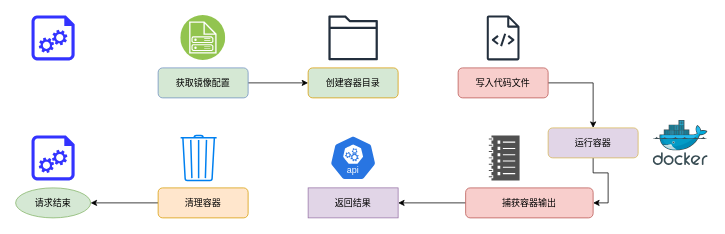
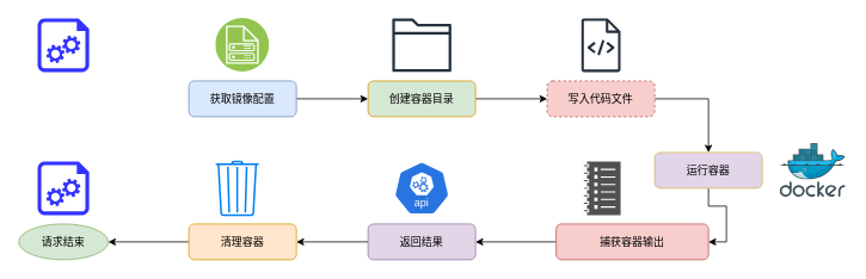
- <mxCell id="3" value="获取镜像配置" style="rounded=1;whiteSpace=wrap;html=1;fillColor=#d5e8d4;strokeColor=#6c8ebf;" vertex="1" parent="1"><mxGeometry x="210" y="90" width="120" height="40" as="geometry" /></mxCell>
+ <mxCell id="3" value="获取镜像配置" style="rounded=1;whiteSpace=wrap;html=1;fillColor=#dae8fc;strokeColor=#6c8ebf;" vertex="1" parent="1"><mxGeometry x="210" y="90" width="120" height="40" as="geometry" /></mxCell>
+ <mxCell id="4" style="edgeStyle=orthogonalEdgeStyle;rounded=0;orthogonalLoop=1;jettySize=auto;html=1;exitX=1;exitY=0.5;exitDx=0;exitDy=0;" edge="1" parent="1" source="5" target="7"><mxGeometry relative="1" as="geometry" /></mxCell>
- <mxCell id="7" value="写入代码文件" style="rounded=1;whiteSpace=wrap;html=1;fillColor=#f8cecc;strokeColor=#b85450;" vertex="1" parent="1"><mxGeometry x="610" y="90" width="120" height="40" as="geometry" /></mxCell>
+ <mxCell id="7" value="写入代码文件" style="rounded=1;whiteSpace=wrap;html=1;fillColor=#f8cecc;strokeColor=#b85450;dashed=1;" vertex="1" parent="1"><mxGeometry x="610" y="90" width="120" height="40" as="geometry" /></mxCell>
+ <mxCell id="12" style="edgeStyle=orthogonalEdgeStyle;rounded=0;orthogonalLoop=1;jettySize=auto;html=1;exitX=0;exitY=0.5;exitDx=0;exitDy=0;" edge="1" parent="1" source="13" target="15"><mxGeometry relative="1" as="geometry" /></mxCell>
- <mxCell id="13" value="返回结果" style="whiteSpace=wrap;html=1;fillColor=#e1d5e7;strokeColor=#9673a6;rounded=0;" vertex="1" parent="1"><mxGeometry x="410" y="250" width="120" height="40" as="geometry" /></mxCell>
+ <mxCell id="13" value="返回结果" style="rounded=1;whiteSpace=wrap;html=1;fillColor=#e1d5e7;strokeColor=#9673a6;" vertex="1" parent="1"><mxGeometry x="410" y="250" width="120" height="40" as="geometry" /></mxCell>
